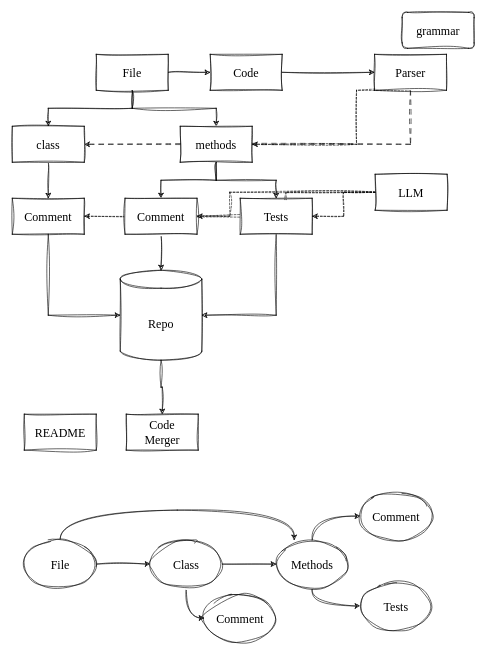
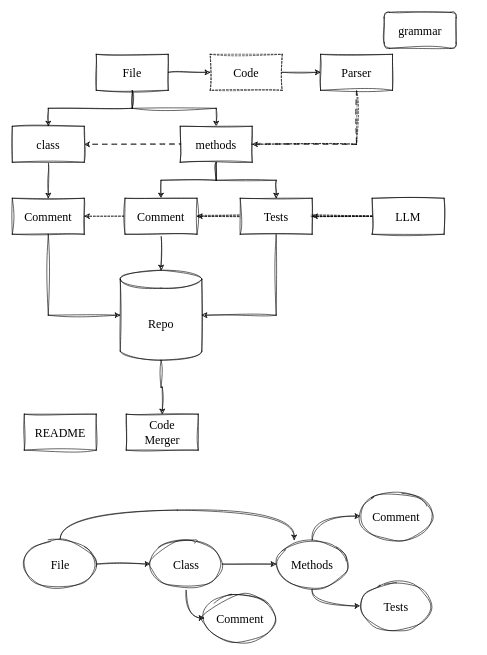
- <mxCell id="35" value="grammar" style="rounded=1;whiteSpace=wrap;html=1;sketch=1;hachureGap=4;jiggle=2;curveFitting=1;fontFamily=Architects Daughter;fontSource=https%3A%2F%2Ffonts.googleapis.com%2Fcss%3Ffamily%3DArchitects%2BDaughter;fontSize=20;" parent="1" vertex="1"><mxGeometry x="670" y="20" width="120" height="60" as="geometry" /></mxCell>
+ <mxCell id="35" value="grammar" style="rounded=1;whiteSpace=wrap;html=1;sketch=1;hachureGap=4;jiggle=2;curveFitting=1;fontFamily=Architects Daughter;fontSource=https%3A%2F%2Ffonts.googleapis.com%2Fcss%3Ffamily%3DArchitects%2BDaughter;fontSize=20;" parent="1" vertex="1"><mxGeometry x="640" y="20" width="120" height="60" as="geometry" /></mxCell>
- <mxCell id="3" value="Code" style="rounded=0;whiteSpace=wrap;html=1;sketch=1;hachureGap=4;jiggle=2;curveFitting=1;fontFamily=Architects Daughter;fontSource=https%3A%2F%2Ffonts.googleapis.com%2Fcss%3Ffamily%3DArchitects%2BDaughter;fontSize=20;" parent="1" vertex="1"><mxGeometry x="350" y="90" width="120" height="60" as="geometry" /></mxCell>
+ <mxCell id="3" value="Code" style="rounded=0;whiteSpace=wrap;html=1;sketch=1;hachureGap=4;jiggle=2;curveFitting=1;fontFamily=Architects Daughter;fontSource=https%3A%2F%2Ffonts.googleapis.com%2Fcss%3Ffamily%3DArchitects%2BDaughter;fontSize=20;dashed=1;" parent="1" vertex="1"><mxGeometry x="350" y="90" width="120" height="60" as="geometry" /></mxCell>
- <mxCell id="12" value="Parser" style="rounded=0;whiteSpace=wrap;html=1;sketch=1;hachureGap=4;jiggle=2;curveFitting=1;fontFamily=Architects Daughter;fontSource=https%3A%2F%2Ffonts.googleapis.com%2Fcss%3Ffamily%3DArchitects%2BDaughter;fontSize=20;" parent="1" vertex="1"><mxGeometry x="624" y="90" width="120" height="60" as="geometry" /></mxCell>
+ <mxCell id="12" value="Parser" style="rounded=0;whiteSpace=wrap;html=1;sketch=1;hachureGap=4;jiggle=2;curveFitting=1;fontFamily=Architects Daughter;fontSource=https%3A%2F%2Ffonts.googleapis.com%2Fcss%3Ffamily%3DArchitects%2BDaughter;fontSize=20;" parent="1" vertex="1"><mxGeometry x="534" y="90" width="120" height="60" as="geometry" /></mxCell>
- <mxCell id="39" value="LLM" style="rounded=0;whiteSpace=wrap;html=1;sketch=1;hachureGap=4;jiggle=2;curveFitting=1;fontFamily=Architects Daughter;fontSource=https%3A%2F%2Ffonts.googleapis.com%2Fcss%3Ffamily%3DArchitects%2BDaughter;fontSize=20;" vertex="1" parent="1"><mxGeometry x="625" y="290" width="120" height="60" as="geometry" /></mxCell>
+ <mxCell id="39" value="LLM" style="rounded=0;whiteSpace=wrap;html=1;sketch=1;hachureGap=4;jiggle=2;curveFitting=1;fontFamily=Architects Daughter;fontSource=https%3A%2F%2Ffonts.googleapis.com%2Fcss%3Ffamily%3DArchitects%2BDaughter;fontSize=20;" vertex="1" parent="1"><mxGeometry x="620" y="330" width="120" height="60" as="geometry" /></mxCell>
